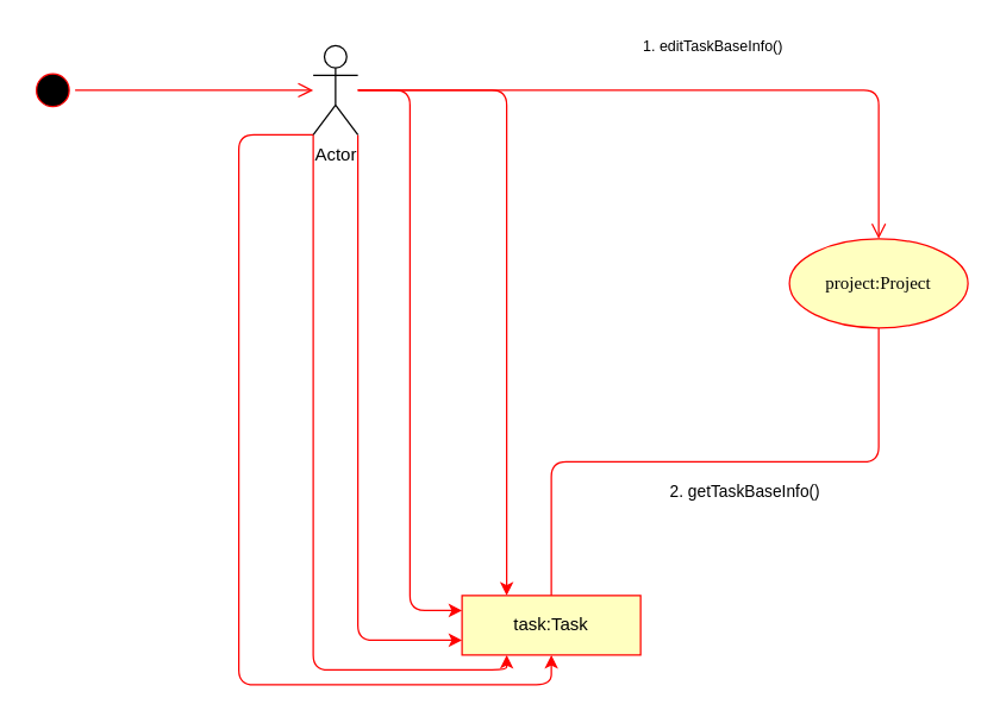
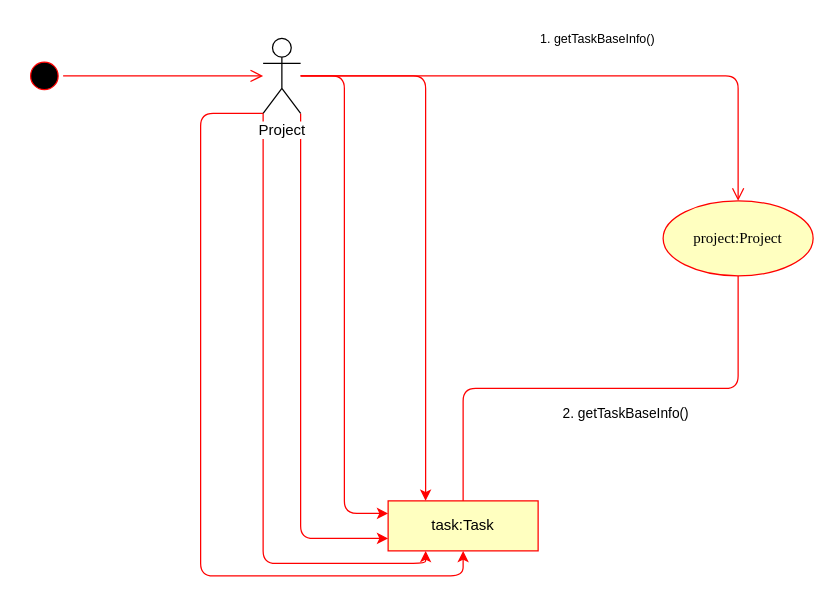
- <mxCell id="13" value="&lt;font style=&quot;font-size: 10px&quot;&gt;1. editTaskBaseInfo()&lt;/font&gt;" style="text;html=1;resizable=0;points=[];autosize=1;align=left;verticalAlign=top;spacingTop=-4;" parent="1" vertex="1"><mxGeometry x="430" y="20" width="110" height="20" as="geometry" /></mxCell>
+ <mxCell id="13" value="&lt;font style=&quot;font-size: 10px&quot;&gt;1. getTaskBaseInfo()&lt;/font&gt;" style="text;html=1;resizable=0;points=[];autosize=1;align=left;verticalAlign=top;spacingTop=-4;" parent="1" vertex="1"><mxGeometry x="430" y="20" width="110" height="20" as="geometry" /></mxCell>
- <mxCell id="12" value="Actor" style="shape=umlActor;verticalLabelPosition=bottom;labelBackgroundColor=#ffffff;verticalAlign=top;html=1;outlineConnect=0;" parent="1" vertex="1"><mxGeometry x="210" y="30" width="30" height="60" as="geometry" /></mxCell>
+ <mxCell id="12" value="Project" style="shape=umlActor;verticalLabelPosition=bottom;labelBackgroundColor=#ffffff;verticalAlign=top;html=1;outlineConnect=0;" parent="1" vertex="1"><mxGeometry x="210" y="30" width="30" height="60" as="geometry" /></mxCell>
